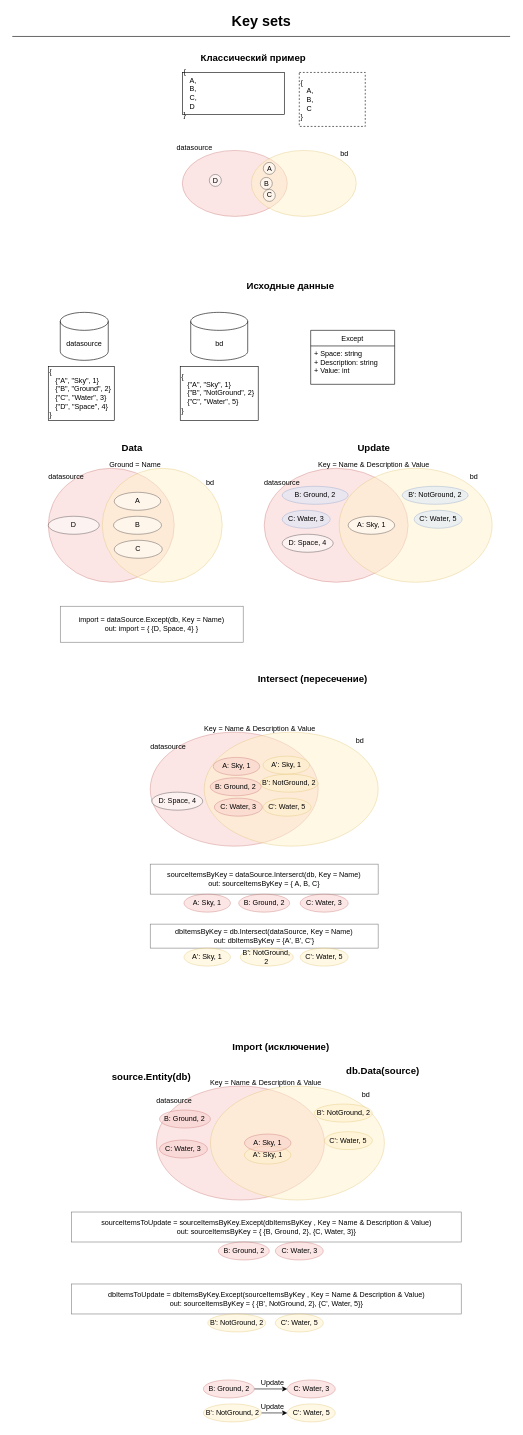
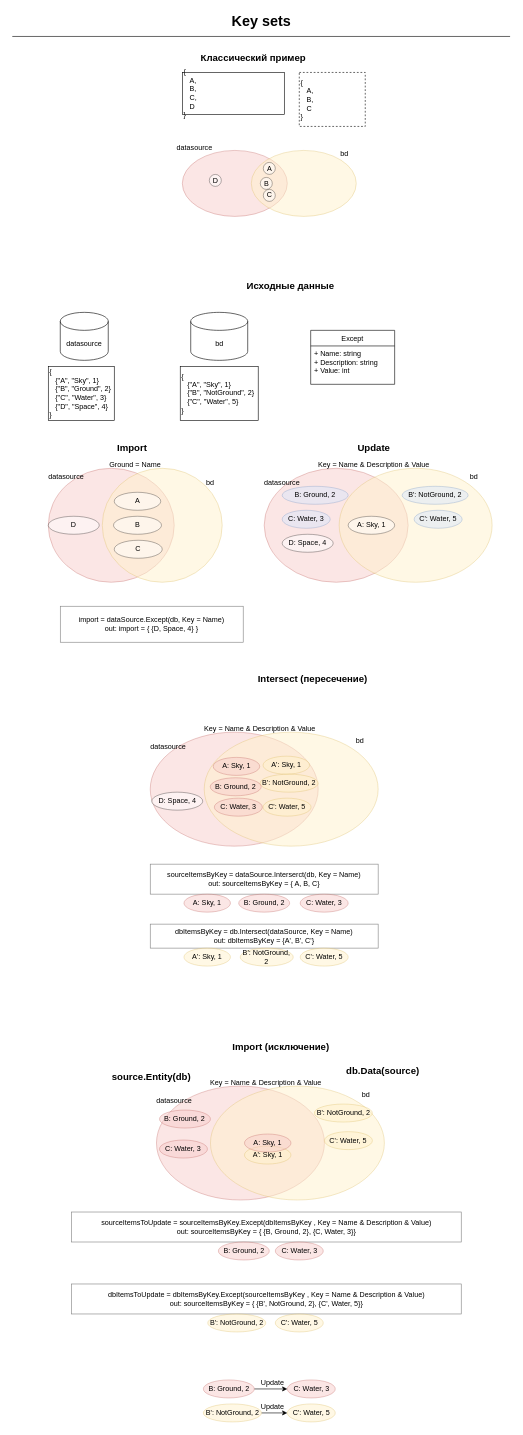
- <mxCell id="5" value="+ Space: string&#10;+ Description: string&#10;+ Value: int" style="text;strokeColor=none;fillColor=none;align=left;verticalAlign=top;spacingLeft=4;spacingRight=4;overflow=hidden;rotatable=0;points=[[0,0.5],[1,0.5]];portConstraint=eastwest;" vertex="1" parent="4"><mxGeometry y="26" width="140" height="64" as="geometry" /></mxCell>
+ <mxCell id="5" value="+ Name: string&#10;+ Description: string&#10;+ Value: int" style="text;strokeColor=none;fillColor=none;align=left;verticalAlign=top;spacingLeft=4;spacingRight=4;overflow=hidden;rotatable=0;points=[[0,0.5],[1,0.5]];portConstraint=eastwest;" vertex="1" parent="4"><mxGeometry y="26" width="140" height="64" as="geometry" /></mxCell>
- <mxCell id="10" value="Data" style="text;html=1;strokeColor=none;fillColor=none;align=center;verticalAlign=middle;whiteSpace=wrap;rounded=0;opacity=50;fontSize=16;fontStyle=1" vertex="1" parent="1"><mxGeometry x="190" y="730" width="60" height="30" as="geometry" /></mxCell>
+ <mxCell id="10" value="Import" style="text;html=1;strokeColor=none;fillColor=none;align=center;verticalAlign=middle;whiteSpace=wrap;rounded=0;opacity=50;fontSize=16;fontStyle=1" vertex="1" parent="1"><mxGeometry x="190" y="730" width="60" height="30" as="geometry" /></mxCell>
